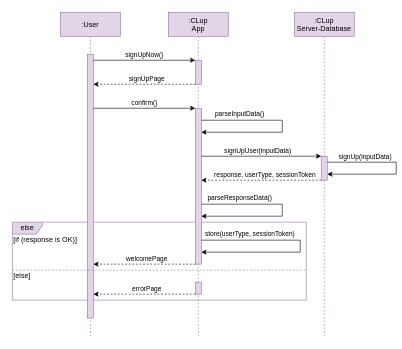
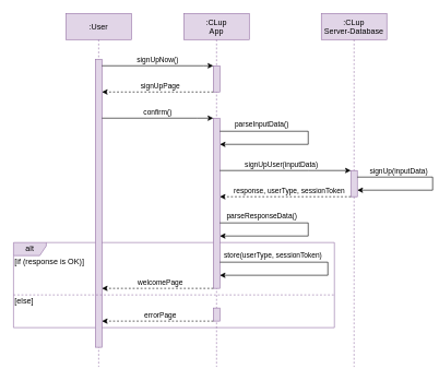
- <mxCell id="2" value="else" style="shape=umlFrame;whiteSpace=wrap;html=1;rounded=0;shadow=0;strokeColor=#9673a6;strokeWidth=1;fillColor=#e1d5e7;width=50;height=20;" parent="1" vertex="1"><mxGeometry x="20" y="370" width="490" height="130" as="geometry" /></mxCell>
+ <mxCell id="2" value="alt" style="shape=umlFrame;whiteSpace=wrap;html=1;rounded=0;shadow=0;strokeColor=#9673a6;strokeWidth=1;fillColor=#e1d5e7;width=50;height=20;" parent="1" vertex="1"><mxGeometry x="20" y="370" width="490" height="130" as="geometry" /></mxCell>
